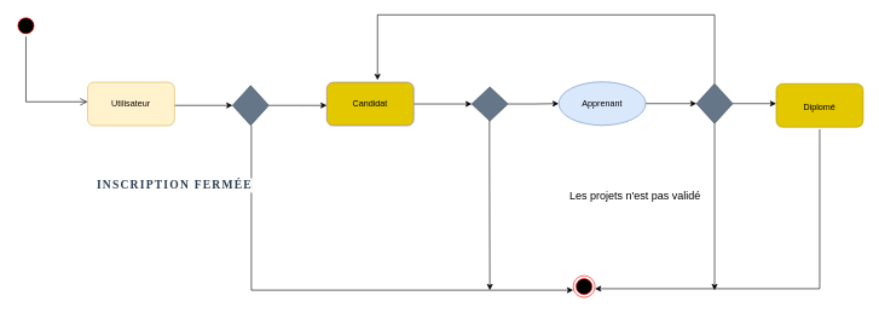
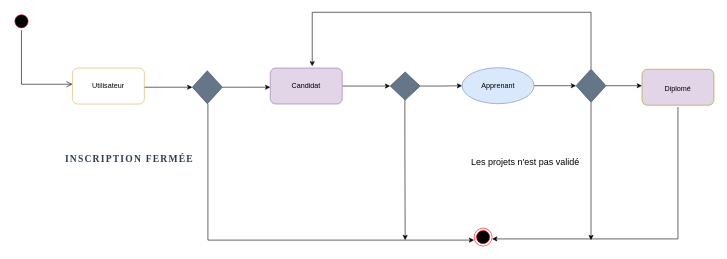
- <mxCell id="11" value="Utilisateur" style="rounded=1;whiteSpace=wrap;html=1;fillColor=#fff2cc;strokeColor=#d6b656;" vertex="1" parent="1"><mxGeometry x="120" y="113" width="120" height="60" as="geometry" /></mxCell>
+ <mxCell id="11" value="Utilisateur" style="rounded=1;whiteSpace=wrap;html=1;fillColor=#ffffff;strokeColor=#d6b656;" vertex="1" parent="1"><mxGeometry x="120" y="113" width="120" height="60" as="geometry" /></mxCell>
- <mxCell id="10" value="Candidat" style="rounded=1;whiteSpace=wrap;html=1;fillColor=#e3c800;strokeColor=#9673a6;" vertex="1" parent="1"><mxGeometry x="450" y="113" width="120" height="60" as="geometry" /></mxCell>
+ <mxCell id="10" value="Candidat" style="rounded=1;whiteSpace=wrap;html=1;fillColor=#e1d5e7;strokeColor=#9673a6;" vertex="1" parent="1"><mxGeometry x="450" y="113" width="120" height="60" as="geometry" /></mxCell>
- <mxCell id="22" value="&lt;font style=&quot;font-size: 12px&quot;&gt;Diplomé&lt;/font&gt;" style="rounded=1;whiteSpace=wrap;html=1;fontSize=16;fillColor=#e3c800;fontColor=#000000;strokeColor=#B09500;" vertex="1" parent="1"><mxGeometry x="1070" y="115" width="120" height="60" as="geometry" /></mxCell>
+ <mxCell id="22" value="&lt;font style=&quot;font-size: 12px&quot;&gt;Diplomé&lt;/font&gt;" style="rounded=1;whiteSpace=wrap;html=1;fontSize=16;fillColor=#e1d5e7;fontColor=#000000;strokeColor=#B09500;" vertex="1" parent="1"><mxGeometry x="1070" y="115" width="120" height="60" as="geometry" /></mxCell>
- <mxCell id="12" value="&lt;p class=&quot;mb-4 fs-title&quot; style=&quot;box-sizing: border-box ; margin-top: 0px ; margin-bottom: 10px ; text-transform: uppercase ; letter-spacing: 2px ; color: rgb(44 , 62 , 80) ; font-weight: 700 ; font-family: &amp;#34;montserrat&amp;#34; ; background-color: rgb(255 , 255 , 255) ; font-size: 16px&quot;&gt;&lt;font style=&quot;font-size: 16px&quot;&gt;INSCRIPTION FERMÉE&lt;/font&gt;&lt;/p&gt;&lt;div style=&quot;font-size: 16px&quot;&gt;&lt;br&gt;&lt;/div&gt;" style="text;html=1;align=center;verticalAlign=middle;resizable=0;points=[];autosize=1;strokeColor=none;fillColor=none;" vertex="1" parent="1"><mxGeometry x="125" y="250" width="230" height="40" as="geometry" /></mxCell>
+ <mxCell id="12" value="&lt;p class=&quot;mb-4 fs-title&quot; style=&quot;box-sizing: border-box ; margin-top: 0px ; margin-bottom: 10px ; text-transform: uppercase ; letter-spacing: 2px ; color: rgb(44 , 62 , 80) ; font-weight: 700 ; font-family: &amp;#34;montserrat&amp;#34; ; background-color: rgb(255 , 255 , 255) ; font-size: 16px&quot;&gt;&lt;font style=&quot;font-size: 16px&quot;&gt;INSCRIPTION FERMÉE&lt;/font&gt;&lt;/p&gt;&lt;div style=&quot;font-size: 16px&quot;&gt;&lt;br&gt;&lt;/div&gt;" style="text;html=1;align=center;verticalAlign=middle;resizable=0;points=[];autosize=1;strokeColor=none;fillColor=none;" vertex="1" parent="1"><mxGeometry x="100" y="260" width="230" height="40" as="geometry" /></mxCell>
